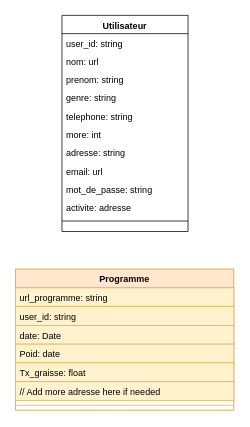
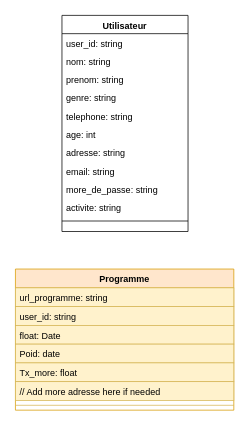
- <mxCell id="4" value="nom: url" style="text;strokeColor=none;fillColor=none;align=left;verticalAlign=top;spacingLeft=4;spacingRight=4;overflow=hidden;rotatable=0;points=[[0,0.5],[1,0.5]];portConstraint=eastwest;" parent="2" vertex="1"><mxGeometry y="49" width="168" height="24" as="geometry" /></mxCell>
+ <mxCell id="4" value="nom: string" style="text;strokeColor=none;fillColor=none;align=left;verticalAlign=top;spacingLeft=4;spacingRight=4;overflow=hidden;rotatable=0;points=[[0,0.5],[1,0.5]];portConstraint=eastwest;" parent="2" vertex="1"><mxGeometry y="49" width="168" height="24" as="geometry" /></mxCell>
- <mxCell id="8" value="more: int" style="text;strokeColor=none;fillColor=none;align=left;verticalAlign=top;spacingLeft=4;spacingRight=4;overflow=hidden;rotatable=0;points=[[0,0.5],[1,0.5]];portConstraint=eastwest;" parent="2" vertex="1"><mxGeometry y="146" width="168" height="24" as="geometry" /></mxCell>
+ <mxCell id="8" value="age: int" style="text;strokeColor=none;fillColor=none;align=left;verticalAlign=top;spacingLeft=4;spacingRight=4;overflow=hidden;rotatable=0;points=[[0,0.5],[1,0.5]];portConstraint=eastwest;" parent="2" vertex="1"><mxGeometry y="146" width="168" height="24" as="geometry" /></mxCell>
- <mxCell id="10" value="email: url" style="text;strokeColor=none;fillColor=none;align=left;verticalAlign=top;spacingLeft=4;spacingRight=4;overflow=hidden;rotatable=0;points=[[0,0.5],[1,0.5]];portConstraint=eastwest;" parent="2" vertex="1"><mxGeometry y="195" width="168" height="24" as="geometry" /></mxCell>
+ <mxCell id="10" value="email: string" style="text;strokeColor=none;fillColor=none;align=left;verticalAlign=top;spacingLeft=4;spacingRight=4;overflow=hidden;rotatable=0;points=[[0,0.5],[1,0.5]];portConstraint=eastwest;" parent="2" vertex="1"><mxGeometry y="195" width="168" height="24" as="geometry" /></mxCell>
- <mxCell id="11" value="mot_de_passe: string" style="text;strokeColor=none;fillColor=none;align=left;verticalAlign=top;spacingLeft=4;spacingRight=4;overflow=hidden;rotatable=0;points=[[0,0.5],[1,0.5]];portConstraint=eastwest;" parent="2" vertex="1"><mxGeometry y="219" width="168" height="24" as="geometry" /></mxCell>
+ <mxCell id="11" value="more_de_passe: string" style="text;strokeColor=none;fillColor=none;align=left;verticalAlign=top;spacingLeft=4;spacingRight=4;overflow=hidden;rotatable=0;points=[[0,0.5],[1,0.5]];portConstraint=eastwest;" parent="2" vertex="1"><mxGeometry y="219" width="168" height="24" as="geometry" /></mxCell>
- <mxCell id="12" value="activite: adresse" style="text;strokeColor=none;fillColor=none;align=left;verticalAlign=top;spacingLeft=4;spacingRight=4;overflow=hidden;rotatable=0;points=[[0,0.5],[1,0.5]];portConstraint=eastwest;" parent="2" vertex="1"><mxGeometry y="243" width="168" height="24" as="geometry" /></mxCell>
+ <mxCell id="12" value="activite: string" style="text;strokeColor=none;fillColor=none;align=left;verticalAlign=top;spacingLeft=4;spacingRight=4;overflow=hidden;rotatable=0;points=[[0,0.5],[1,0.5]];portConstraint=eastwest;" parent="2" vertex="1"><mxGeometry y="243" width="168" height="24" as="geometry" /></mxCell>
- <mxCell id="17" value="date: Date" style="text;strokeColor=#d6b656;fillColor=#fff2cc;align=left;verticalAlign=top;spacingLeft=4;spacingRight=4;overflow=hidden;rotatable=0;points=[[0,0.5],[1,0.5]];portConstraint=eastwest;" parent="14" vertex="1"><mxGeometry y="75.067" width="291" height="25" as="geometry" /></mxCell>
+ <mxCell id="17" value="float: Date" style="text;strokeColor=#d6b656;fillColor=#fff2cc;align=left;verticalAlign=top;spacingLeft=4;spacingRight=4;overflow=hidden;rotatable=0;points=[[0,0.5],[1,0.5]];portConstraint=eastwest;" parent="14" vertex="1"><mxGeometry y="75.067" width="291" height="25" as="geometry" /></mxCell>
- <mxCell id="19" value="Tx_graisse: float" style="text;strokeColor=#d6b656;fillColor=#fff2cc;align=left;verticalAlign=top;spacingLeft=4;spacingRight=4;overflow=hidden;rotatable=0;points=[[0,0.5],[1,0.5]];portConstraint=eastwest;" parent="14" vertex="1"><mxGeometry y="125.067" width="291" height="25" as="geometry" /></mxCell>
+ <mxCell id="19" value="Tx_more: float" style="text;strokeColor=#d6b656;fillColor=#fff2cc;align=left;verticalAlign=top;spacingLeft=4;spacingRight=4;overflow=hidden;rotatable=0;points=[[0,0.5],[1,0.5]];portConstraint=eastwest;" parent="14" vertex="1"><mxGeometry y="125.067" width="291" height="25" as="geometry" /></mxCell>
